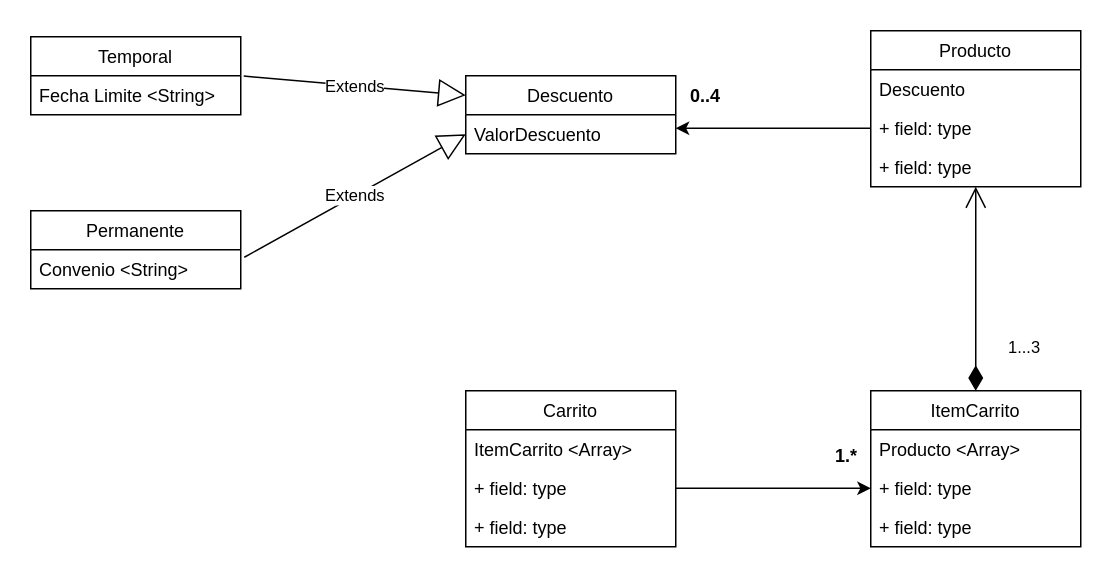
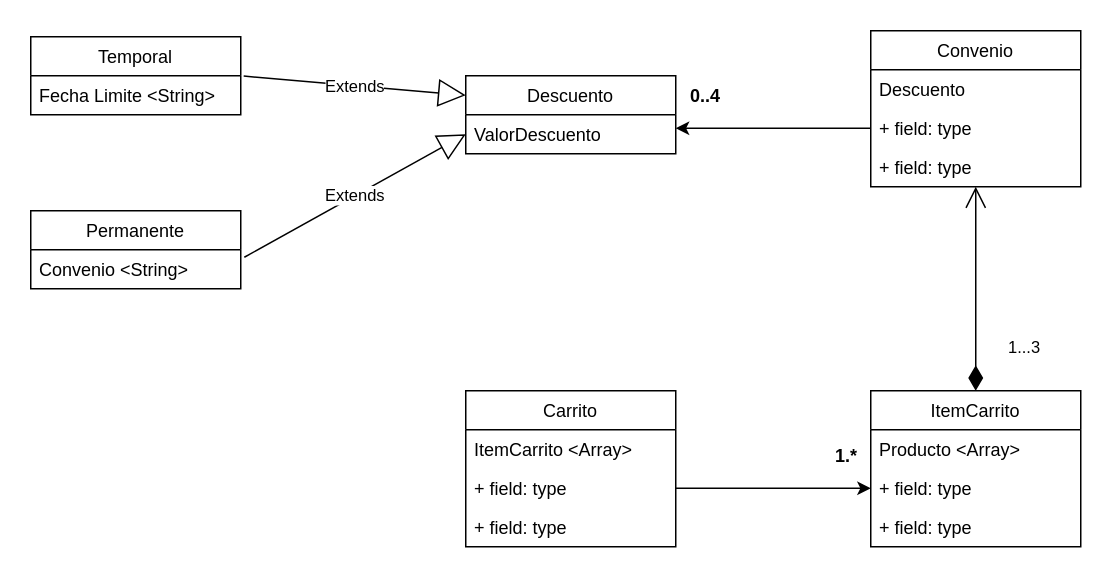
- <mxCell id="12" value="Producto" style="swimlane;fontStyle=0;childLayout=stackLayout;horizontal=1;startSize=26;fillColor=none;horizontalStack=0;resizeParent=1;resizeParentMax=0;resizeLast=0;collapsible=1;marginBottom=0;" parent="1" vertex="1"><mxGeometry x="580" y="20" width="140" height="104" as="geometry" /></mxCell>
+ <mxCell id="12" value="Convenio" style="swimlane;fontStyle=0;childLayout=stackLayout;horizontal=1;startSize=26;fillColor=none;horizontalStack=0;resizeParent=1;resizeParentMax=0;resizeLast=0;collapsible=1;marginBottom=0;" parent="1" vertex="1"><mxGeometry x="580" y="20" width="140" height="104" as="geometry" /></mxCell>
